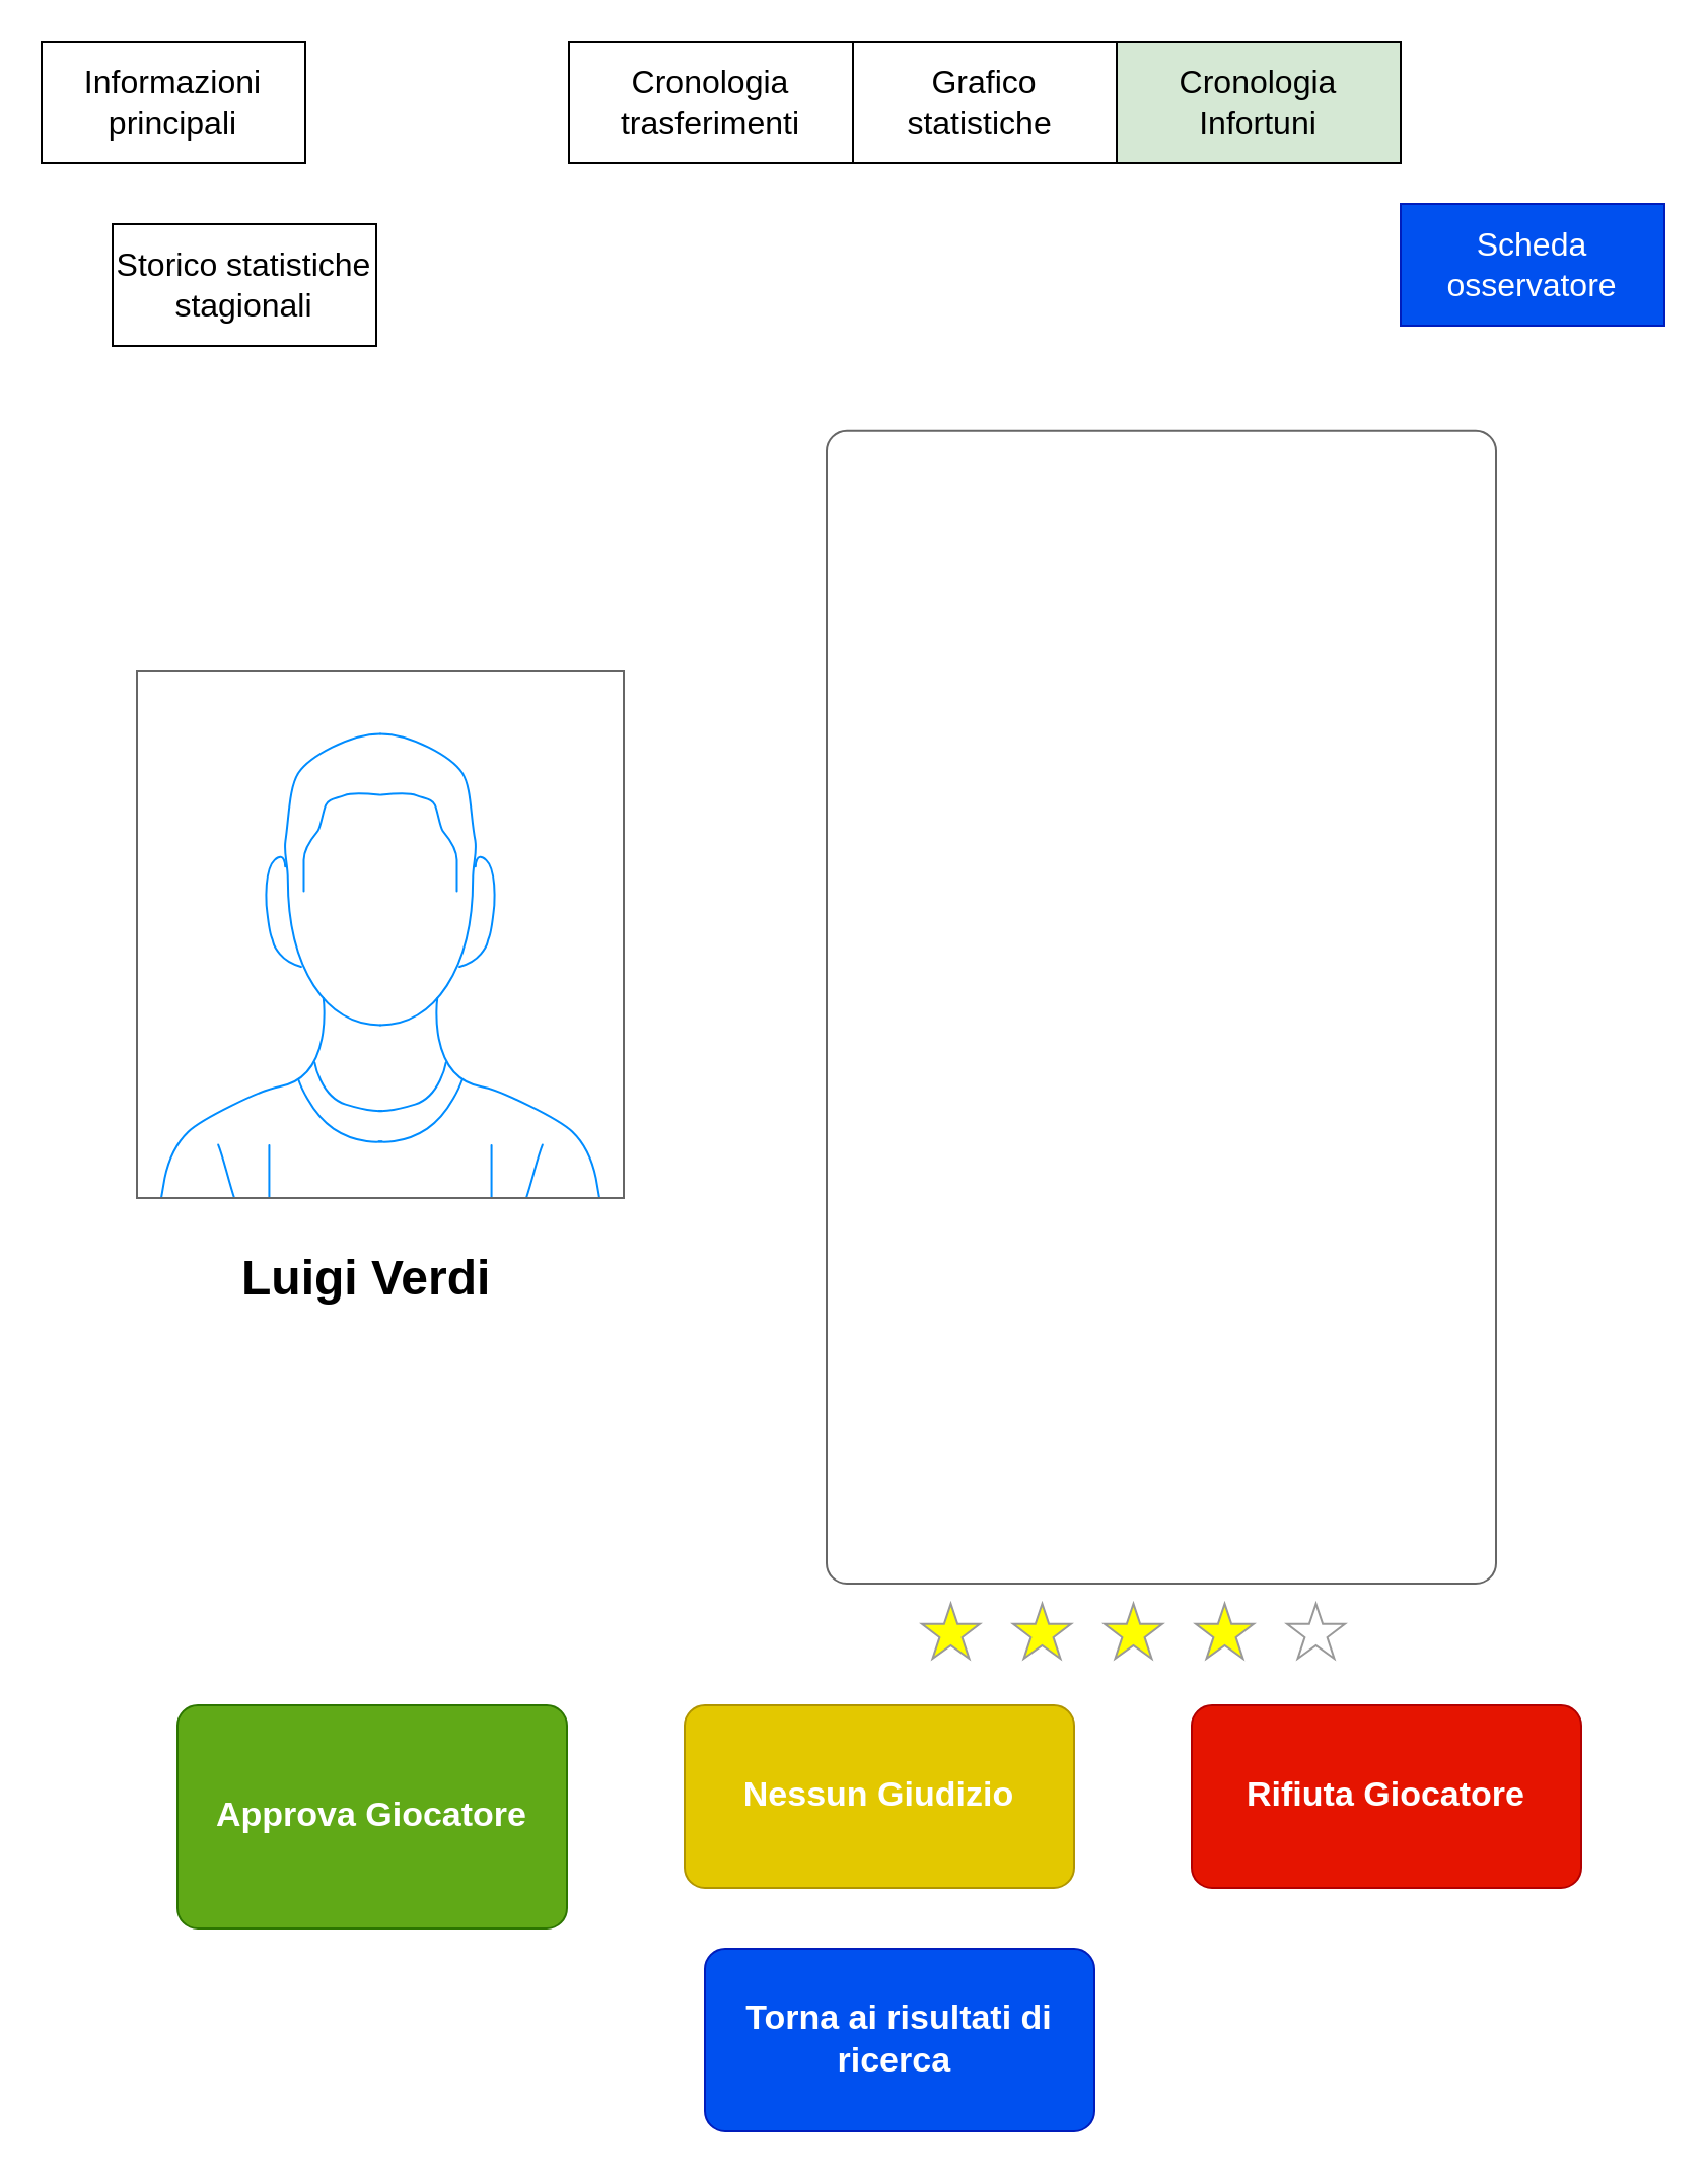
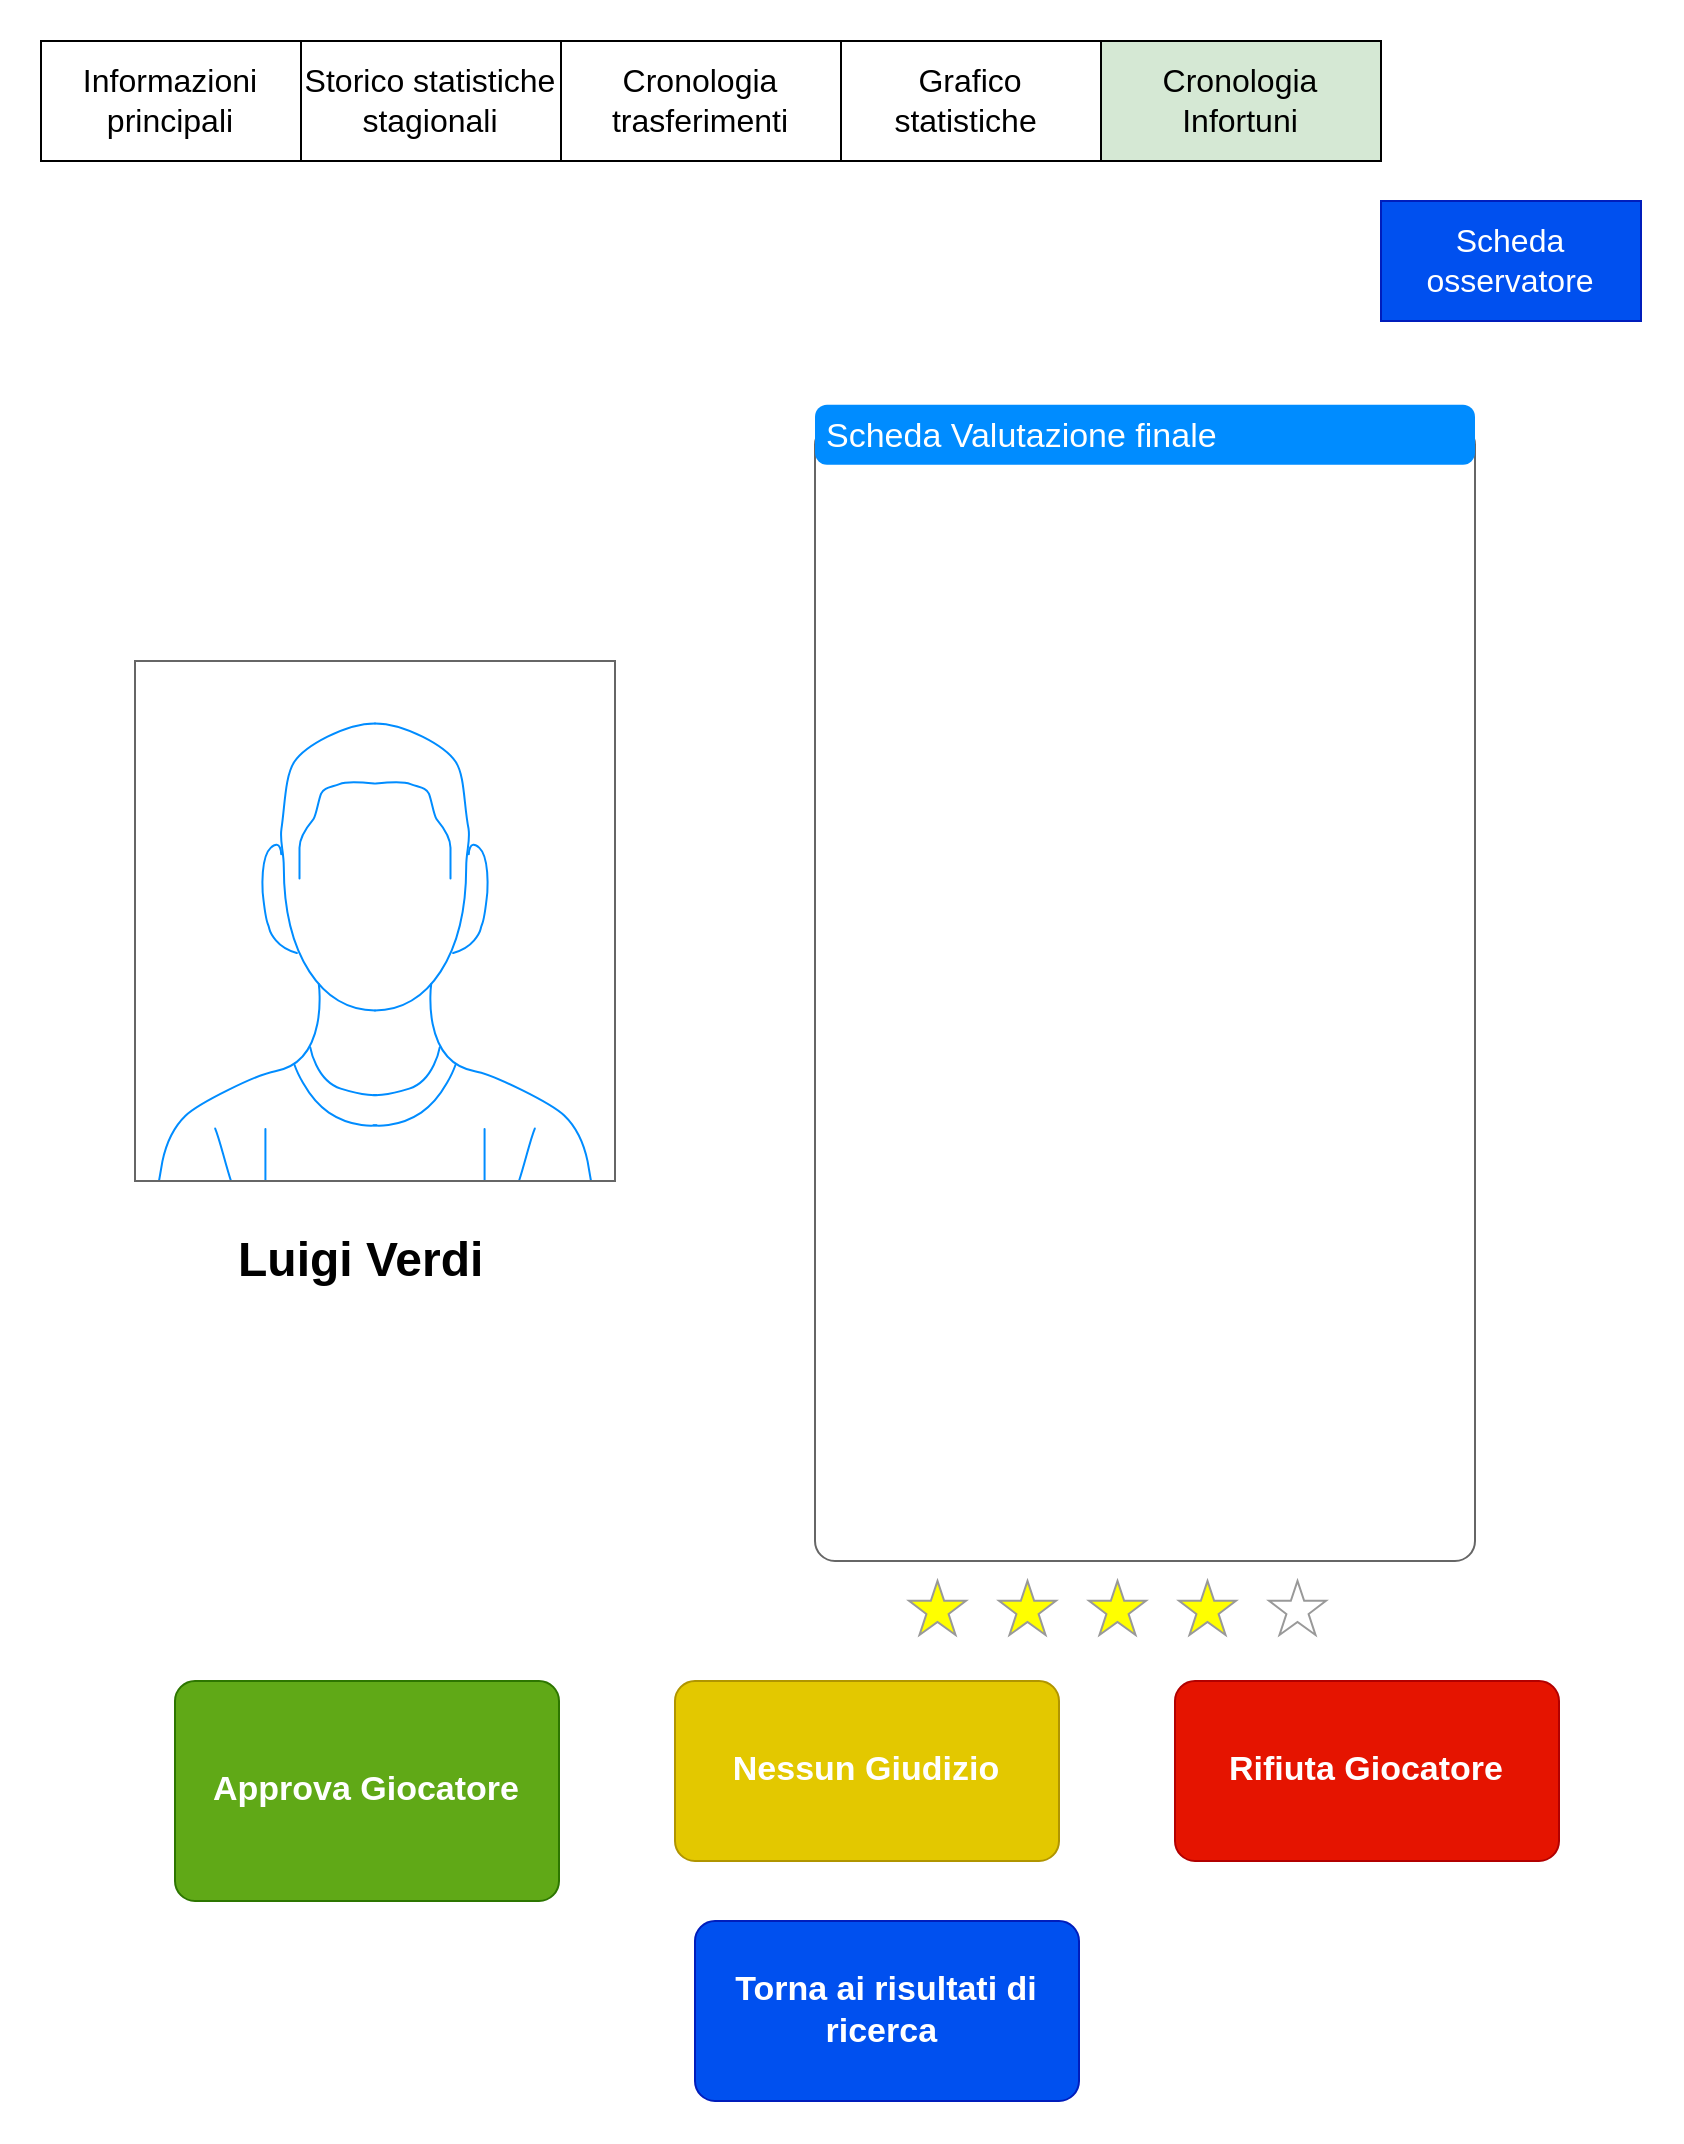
- <mxCell id="5" value="&lt;font size=&quot;3&quot;&gt;Storico statistiche stagionali&lt;/font&gt;" style="rounded=0;whiteSpace=wrap;html=1;align=center;" parent="1" vertex="1"><mxGeometry x="55" y="110" width="130" height="60" as="geometry" /></mxCell>
+ <mxCell id="5" value="&lt;font size=&quot;3&quot;&gt;Storico statistiche stagionali&lt;/font&gt;" style="rounded=0;whiteSpace=wrap;html=1;align=center;" parent="1" vertex="1"><mxGeometry x="150" y="20" width="130" height="60" as="geometry" /></mxCell>
+ <mxCell id="12" value="Scheda Valutazione finale" style="shape=rect;strokeColor=none;fillColor=#008cff;strokeWidth=1;dashed=0;rounded=1;arcSize=20;fontColor=#ffffff;fontSize=17;spacing=2;spacingTop=-2;align=left;autosize=1;spacingLeft=4;resizeWidth=0;resizeHeight=0;perimeter=none;" parent="11" vertex="1"><mxGeometry width="330" height="30" as="geometry" /></mxCell>
